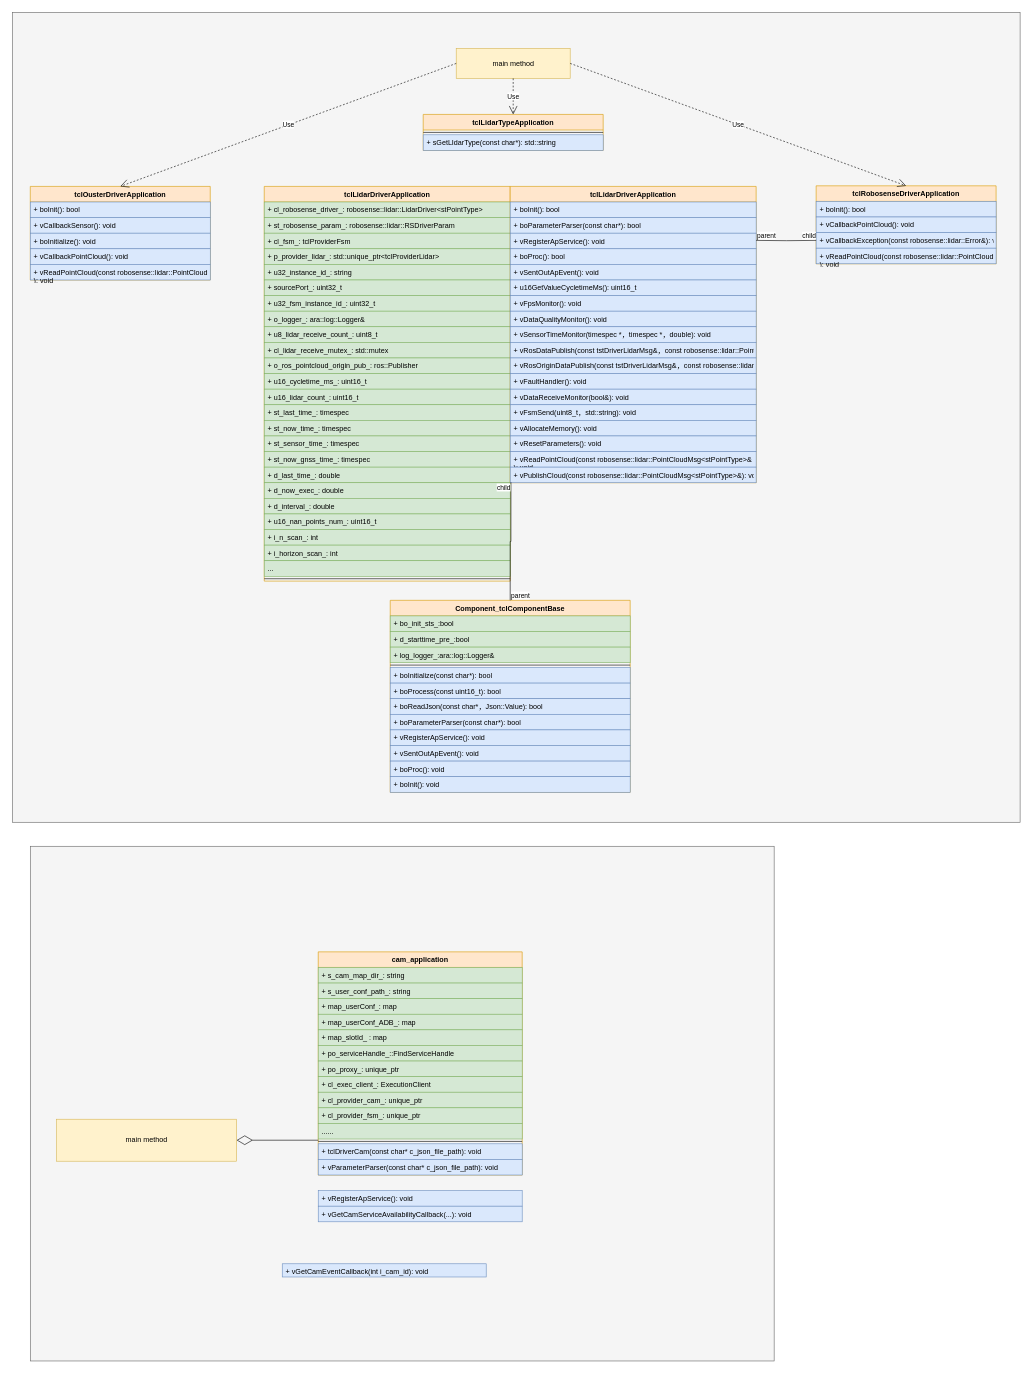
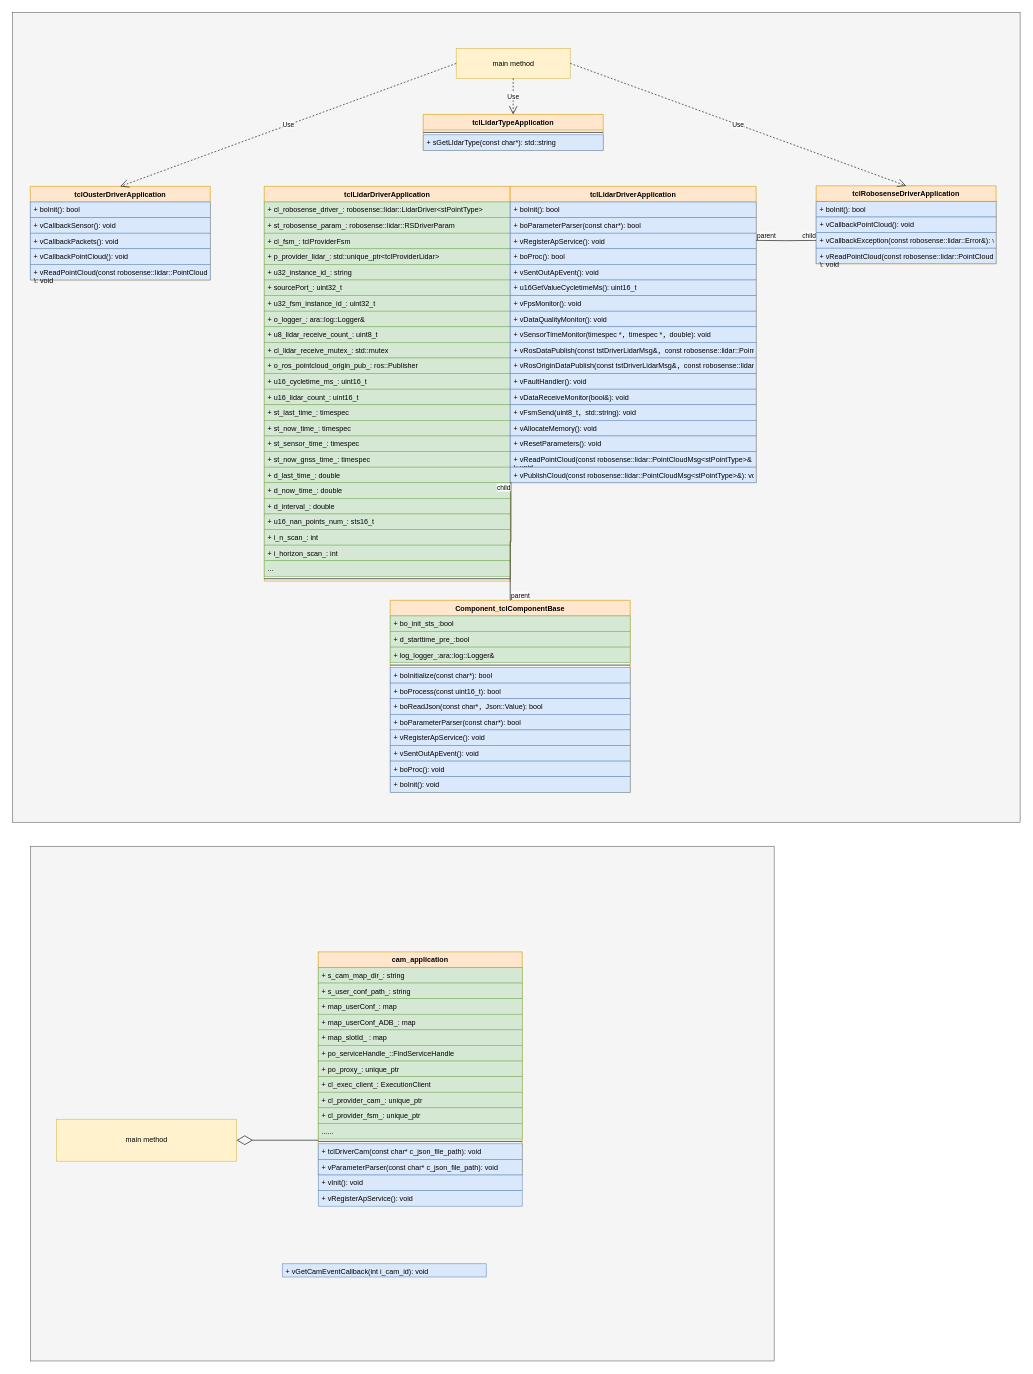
- <mxCell id="70" value="+ boInitialize(): void" style="text;strokeColor=#6c8ebf;fillColor=#dae8fc;align=left;verticalAlign=top;spacingLeft=4;spacingRight=4;overflow=hidden;rotatable=0;points=[[0,0.5],[1,0.5]];portConstraint=eastwest;" vertex="1" parent="67"><mxGeometry y="78" width="300" height="26" as="geometry" /></mxCell>
+ <mxCell id="70" value="+ vCallbackPackets(): void" style="text;strokeColor=#6c8ebf;fillColor=#dae8fc;align=left;verticalAlign=top;spacingLeft=4;spacingRight=4;overflow=hidden;rotatable=0;points=[[0,0.5],[1,0.5]];portConstraint=eastwest;" vertex="1" parent="67"><mxGeometry y="78" width="300" height="26" as="geometry" /></mxCell>
- <mxCell id="35" value="+ d_now_exec_: double" style="text;strokeColor=#82b366;fillColor=#d5e8d4;align=left;verticalAlign=top;spacingLeft=4;spacingRight=4;overflow=hidden;rotatable=0;points=[[0,0.5],[1,0.5]];portConstraint=eastwest;" vertex="1" parent="16"><mxGeometry y="494" width="410" height="26" as="geometry" /></mxCell>
+ <mxCell id="35" value="+ d_now_time_: double" style="text;strokeColor=#82b366;fillColor=#d5e8d4;align=left;verticalAlign=top;spacingLeft=4;spacingRight=4;overflow=hidden;rotatable=0;points=[[0,0.5],[1,0.5]];portConstraint=eastwest;" vertex="1" parent="16"><mxGeometry y="494" width="410" height="26" as="geometry" /></mxCell>
- <mxCell id="37" value="+ u16_nan_points_num_: uint16_t" style="text;strokeColor=#82b366;fillColor=#d5e8d4;align=left;verticalAlign=top;spacingLeft=4;spacingRight=4;overflow=hidden;rotatable=0;points=[[0,0.5],[1,0.5]];portConstraint=eastwest;" vertex="1" parent="16"><mxGeometry y="546" width="410" height="26" as="geometry" /></mxCell>
+ <mxCell id="37" value="+ u16_nan_points_num_: sts16_t" style="text;strokeColor=#82b366;fillColor=#d5e8d4;align=left;verticalAlign=top;spacingLeft=4;spacingRight=4;overflow=hidden;rotatable=0;points=[[0,0.5],[1,0.5]];portConstraint=eastwest;" vertex="1" parent="16"><mxGeometry y="546" width="410" height="26" as="geometry" /></mxCell>
+ <mxCell id="103" value="+ vInit(): void" style="text;strokeColor=#6c8ebf;fillColor=#dae8fc;align=left;verticalAlign=top;spacingLeft=4;spacingRight=4;overflow=hidden;rotatable=0;points=[[0,0.5],[1,0.5]];portConstraint=eastwest;" vertex="1" parent="1"><mxGeometry x="530" y="1958" width="340" height="26" as="geometry" /></mxCell>
- <mxCell id="105" value="+ vGetCamServiceAvailabilityCallback(...): void" style="text;strokeColor=#6c8ebf;fillColor=#dae8fc;align=left;verticalAlign=top;spacingLeft=4;spacingRight=4;overflow=hidden;rotatable=0;points=[[0,0.5],[1,0.5]];portConstraint=eastwest;" vertex="1" parent="1"><mxGeometry x="530" y="2010" width="340" height="26" as="geometry" /></mxCell>
